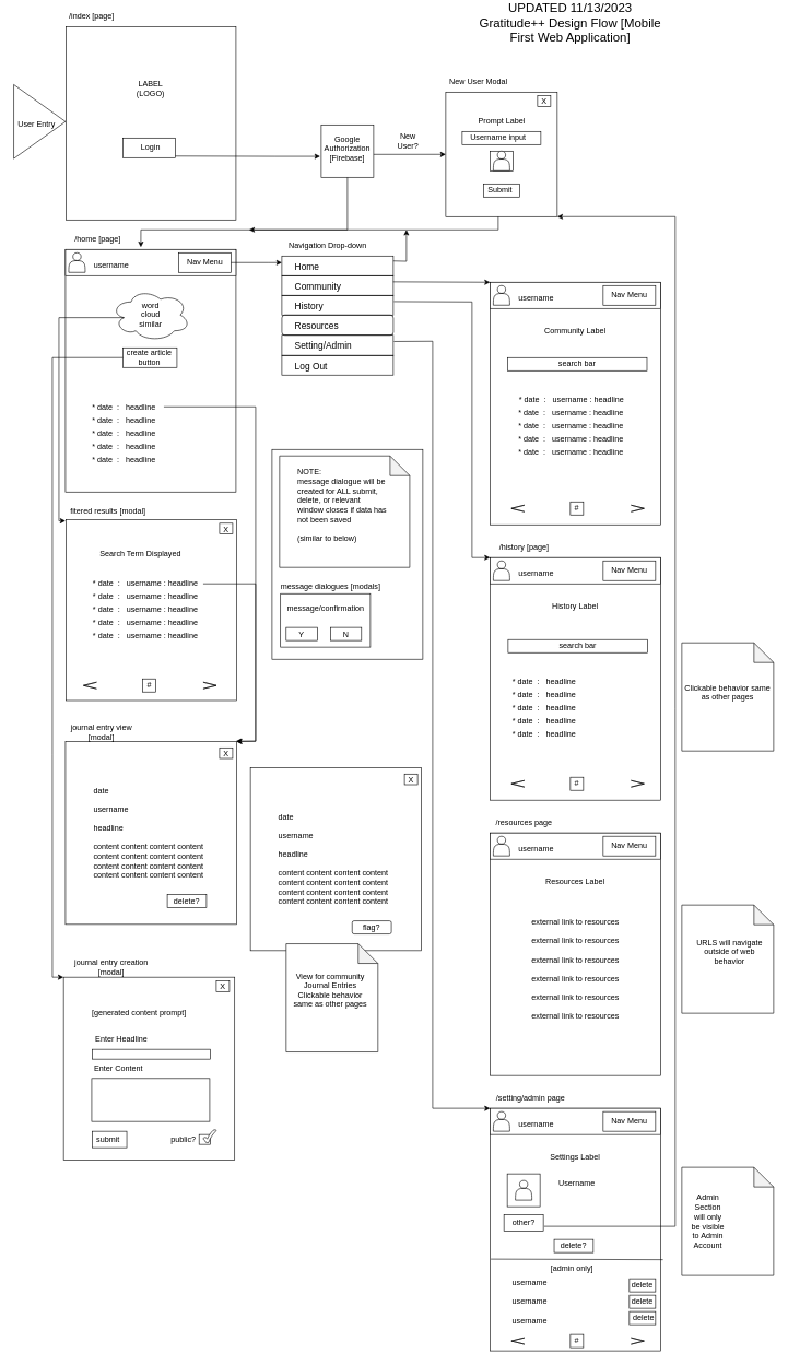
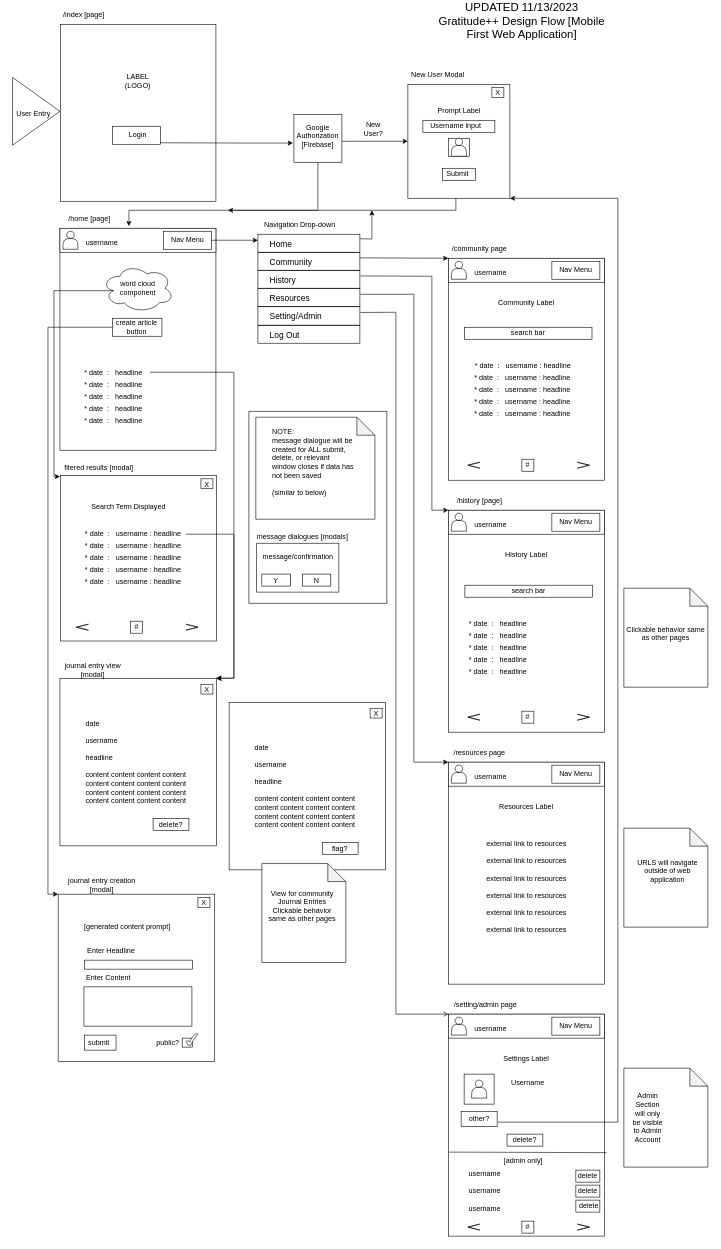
+ <mxCell id="59" value="/community page" style="text;html=1;strokeColor=none;fillColor=none;align=center;verticalAlign=middle;whiteSpace=wrap;rounded=0;" vertex="1" parent="1"><mxGeometry x="746.5" y="400" width="102.5" height="30" as="geometry" /></mxCell>
- <mxCell id="33" value="word cloud similar" style="text;html=1;strokeColor=none;fillColor=none;align=center;verticalAlign=middle;whiteSpace=wrap;rounded=0;" vertex="1" parent="1"><mxGeometry x="199" y="465" width="60" height="30" as="geometry" /></mxCell>
+ <mxCell id="33" value="word cloud component" style="text;html=1;strokeColor=none;fillColor=none;align=center;verticalAlign=middle;whiteSpace=wrap;rounded=0;" vertex="1" parent="1"><mxGeometry x="199" y="465" width="60" height="30" as="geometry" /></mxCell>
+ <mxCell id="81" value="" style="endArrow=classic;html=1;rounded=0;entryX=0;entryY=1;entryDx=0;entryDy=0;exitX=1.003;exitY=0.325;exitDx=0;exitDy=0;exitPerimeter=0;" edge="1" parent="1" source="23" target="71"><mxGeometry width="50" height="50" relative="1" as="geometry"><mxPoint x="599" y="495" as="sourcePoint" /><mxPoint x="649" y="445" as="targetPoint" /><Array as="points"><mxPoint x="689" y="490" /><mxPoint x="689" y="1270" /></Array></mxGeometry></mxCell>
- <mxCell id="23" value="Resources" style="fillColor=none;strokeColor=default;align=left;spacing=20;fontSize=14;rounded=1;" vertex="1" parent="19"><mxGeometry y="90.003" width="170" height="30.811" as="geometry" /></mxCell>
+ <mxCell id="23" value="Resources" style="fillColor=none;strokeColor=default;align=left;spacing=20;fontSize=14;" vertex="1" parent="19"><mxGeometry y="90.003" width="170" height="30.811" as="geometry" /></mxCell>
- <mxCell id="201" value="flag?" style="whiteSpace=wrap;html=1;rounded=1;" vertex="1" parent="1"><mxGeometry x="536.25" y="1404" width="59.75" height="20" as="geometry" /></mxCell>
+ <mxCell id="201" value="flag?" style="rounded=0;whiteSpace=wrap;html=1;" vertex="1" parent="1"><mxGeometry x="536.25" y="1404" width="59.75" height="20" as="geometry" /></mxCell>
- <mxCell id="192" value="URLS will navigate outside of web behavior" style="text;html=1;strokeColor=none;fillColor=none;align=center;verticalAlign=middle;whiteSpace=wrap;rounded=0;" vertex="1" parent="1"><mxGeometry x="1051" y="1437" width="122" height="30" as="geometry" /></mxCell>
+ <mxCell id="192" value="URLS will navigate outside of web application" style="text;html=1;strokeColor=none;fillColor=none;align=center;verticalAlign=middle;whiteSpace=wrap;rounded=0;" vertex="1" parent="1"><mxGeometry x="1051" y="1437" width="122" height="30" as="geometry" /></mxCell>
- <mxCell id="82" value="" style="endArrow=classic;html=1;rounded=0;entryX=0;entryY=1;entryDx=0;entryDy=0;exitX=1.005;exitY=0.31;exitDx=0;exitDy=0;exitPerimeter=0;" edge="1" parent="1" source="24" target="77"><mxGeometry width="50" height="50" relative="1" as="geometry"><mxPoint x="594.05" y="520.01" as="sourcePoint" /><mxPoint x="746.5" y="1690" as="targetPoint" /><Array as="points"><mxPoint x="659" y="520" /><mxPoint x="659" y="1690" /></Array></mxGeometry></mxCell>
+ <mxCell id="82" value="" style="endArrow=open;html=1;rounded=0;entryX=0;entryY=1;entryDx=0;entryDy=0;exitX=1.005;exitY=0.31;exitDx=0;exitDy=0;exitPerimeter=0;" edge="1" parent="1" source="24" target="77"><mxGeometry width="50" height="50" relative="1" as="geometry"><mxPoint x="594.05" y="520.01" as="sourcePoint" /><mxPoint x="746.5" y="1690" as="targetPoint" /><Array as="points"><mxPoint x="659" y="520" /><mxPoint x="659" y="1690" /></Array></mxGeometry></mxCell>
